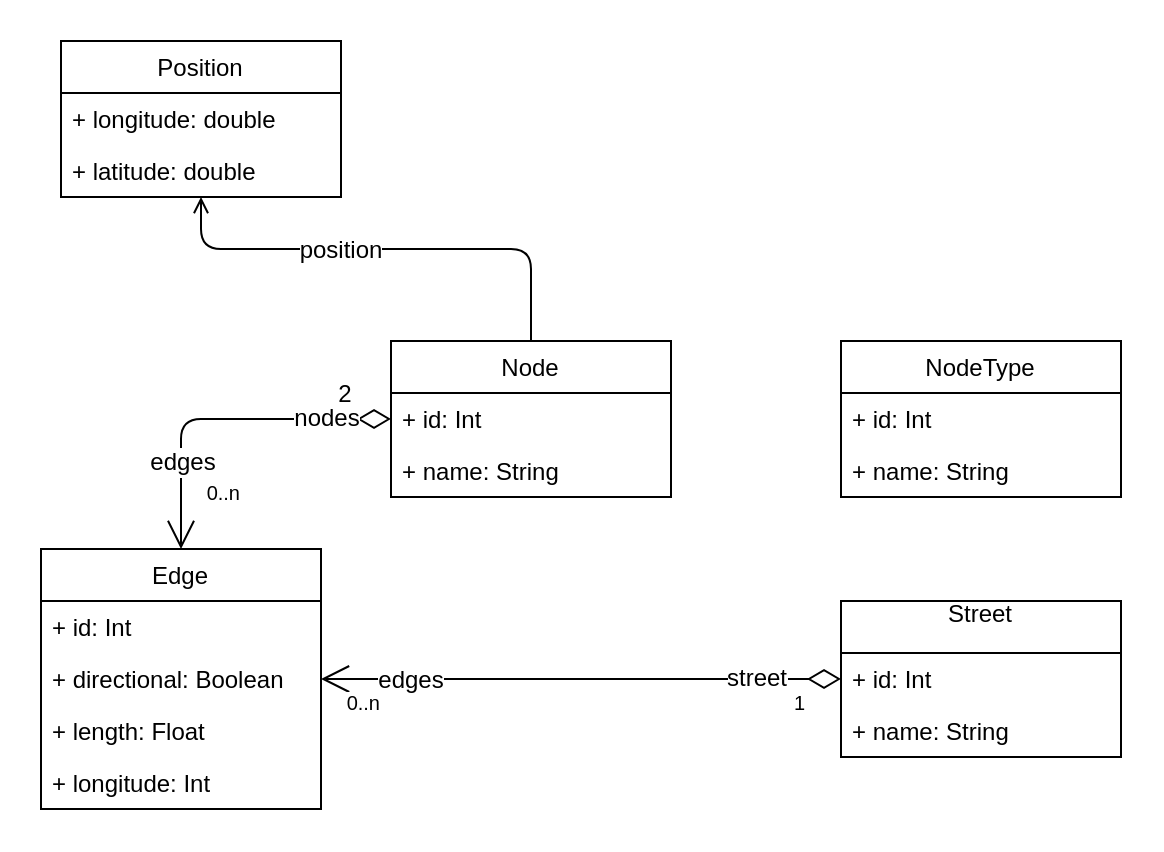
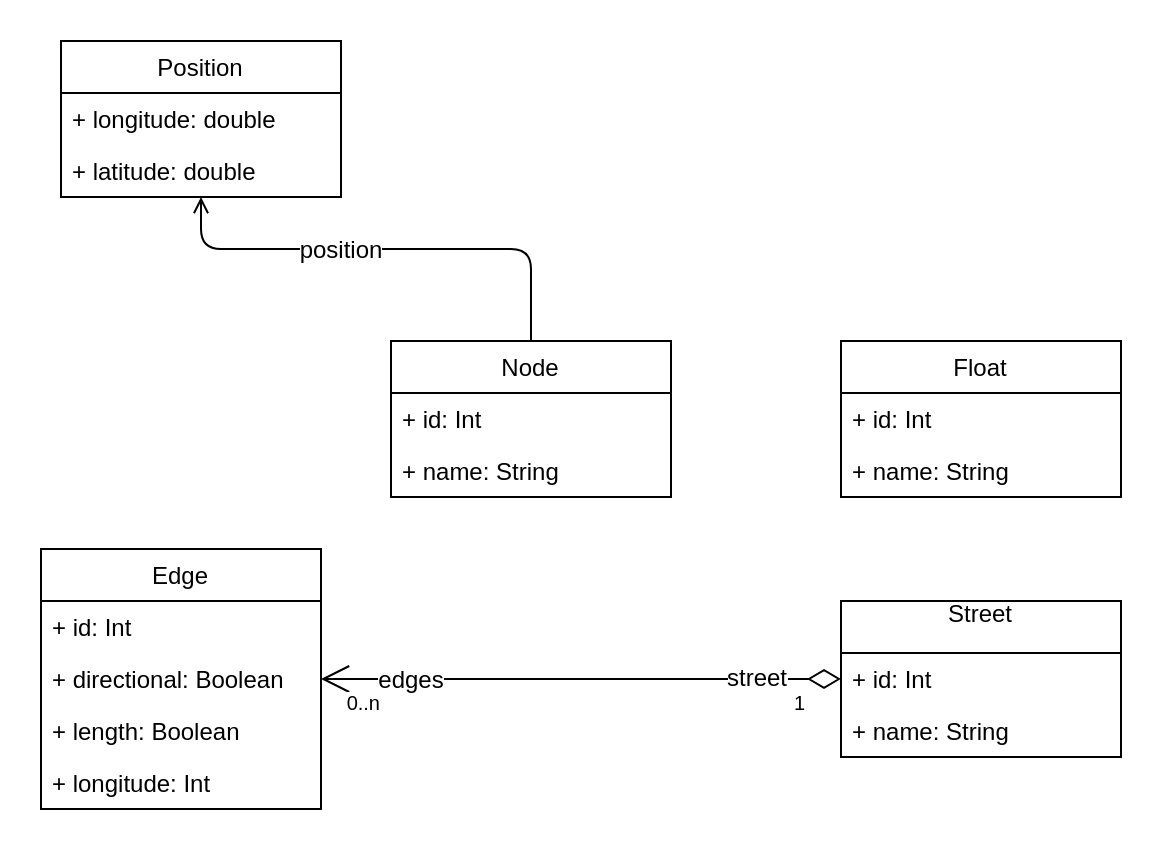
- <mxCell id="7" value="NodeType" style="swimlane;fontStyle=0;childLayout=stackLayout;horizontal=1;startSize=26;fillColor=none;horizontalStack=0;resizeParent=1;resizeParentMax=0;resizeLast=0;collapsible=1;marginBottom=0;" parent="1" vertex="1"><mxGeometry x="420" y="170" width="140" height="78" as="geometry" /></mxCell>
+ <mxCell id="7" value="Float" style="swimlane;fontStyle=0;childLayout=stackLayout;horizontal=1;startSize=26;fillColor=none;horizontalStack=0;resizeParent=1;resizeParentMax=0;resizeLast=0;collapsible=1;marginBottom=0;" parent="1" vertex="1"><mxGeometry x="420" y="170" width="140" height="78" as="geometry" /></mxCell>
- <mxCell id="15" value="" style="endArrow=open;html=1;endSize=12;startArrow=diamondThin;startSize=14;startFill=0;edgeStyle=orthogonalEdgeStyle;entryX=0.5;entryY=0;entryDx=0;entryDy=0;" parent="1" source="4" target="10" edge="1"><mxGeometry relative="1" as="geometry"><mxPoint x="150" y="158.207" as="sourcePoint" /><mxPoint x="190" y="310" as="targetPoint" /></mxGeometry></mxCell>
- <mxCell id="16" value="" style="resizable=0;html=1;align=left;verticalAlign=top;labelBackgroundColor=#ffffff;fontSize=10;" parent="15" connectable="0" vertex="1"><mxGeometry x="-1" relative="1" as="geometry"><mxPoint x="10" as="offset" /></mxGeometry></mxCell>
- <mxCell id="17" value="&lt;span&gt;0..n&lt;/span&gt;&lt;br&gt;" style="resizable=0;html=1;align=right;verticalAlign=top;labelBackgroundColor=#ffffff;fontSize=10;" parent="15" connectable="0" vertex="1"><mxGeometry x="1" relative="1" as="geometry"><mxPoint x="30" y="-40" as="offset" /></mxGeometry></mxCell>
- <mxCell id="18" value="nodes" style="text;html=1;resizable=0;points=[];align=center;verticalAlign=middle;labelBackgroundColor=#ffffff;" parent="15" vertex="1" connectable="0"><mxGeometry x="-0.609" relative="1" as="geometry"><mxPoint y="-1" as="offset" /></mxGeometry></mxCell>
- <mxCell id="19" value="edges&lt;br&gt;" style="text;html=1;resizable=0;points=[];align=center;verticalAlign=middle;labelBackgroundColor=#ffffff;" parent="15" vertex="1" connectable="0"><mxGeometry x="0.751" relative="1" as="geometry"><mxPoint y="-23" as="offset" /></mxGeometry></mxCell>
- <mxCell id="20" value="2" style="text;html=1;resizable=0;points=[];align=center;verticalAlign=middle;labelBackgroundColor=#ffffff;" parent="15" vertex="1" connectable="0"><mxGeometry x="-0.8" y="-1" relative="1" as="geometry"><mxPoint x="-6.5" y="-12" as="offset" /></mxGeometry></mxCell>
- <mxCell id="13" value="+ length: Float" style="text;strokeColor=none;fillColor=none;align=left;verticalAlign=top;spacingLeft=4;spacingRight=4;overflow=hidden;rotatable=0;points=[[0,0.5],[1,0.5]];portConstraint=eastwest;" parent="10" vertex="1"><mxGeometry y="78" width="140" height="26" as="geometry" /></mxCell>
+ <mxCell id="13" value="+ length: Boolean" style="text;strokeColor=none;fillColor=none;align=left;verticalAlign=top;spacingLeft=4;spacingRight=4;overflow=hidden;rotatable=0;points=[[0,0.5],[1,0.5]];portConstraint=eastwest;" parent="10" vertex="1"><mxGeometry y="78" width="140" height="26" as="geometry" /></mxCell>
